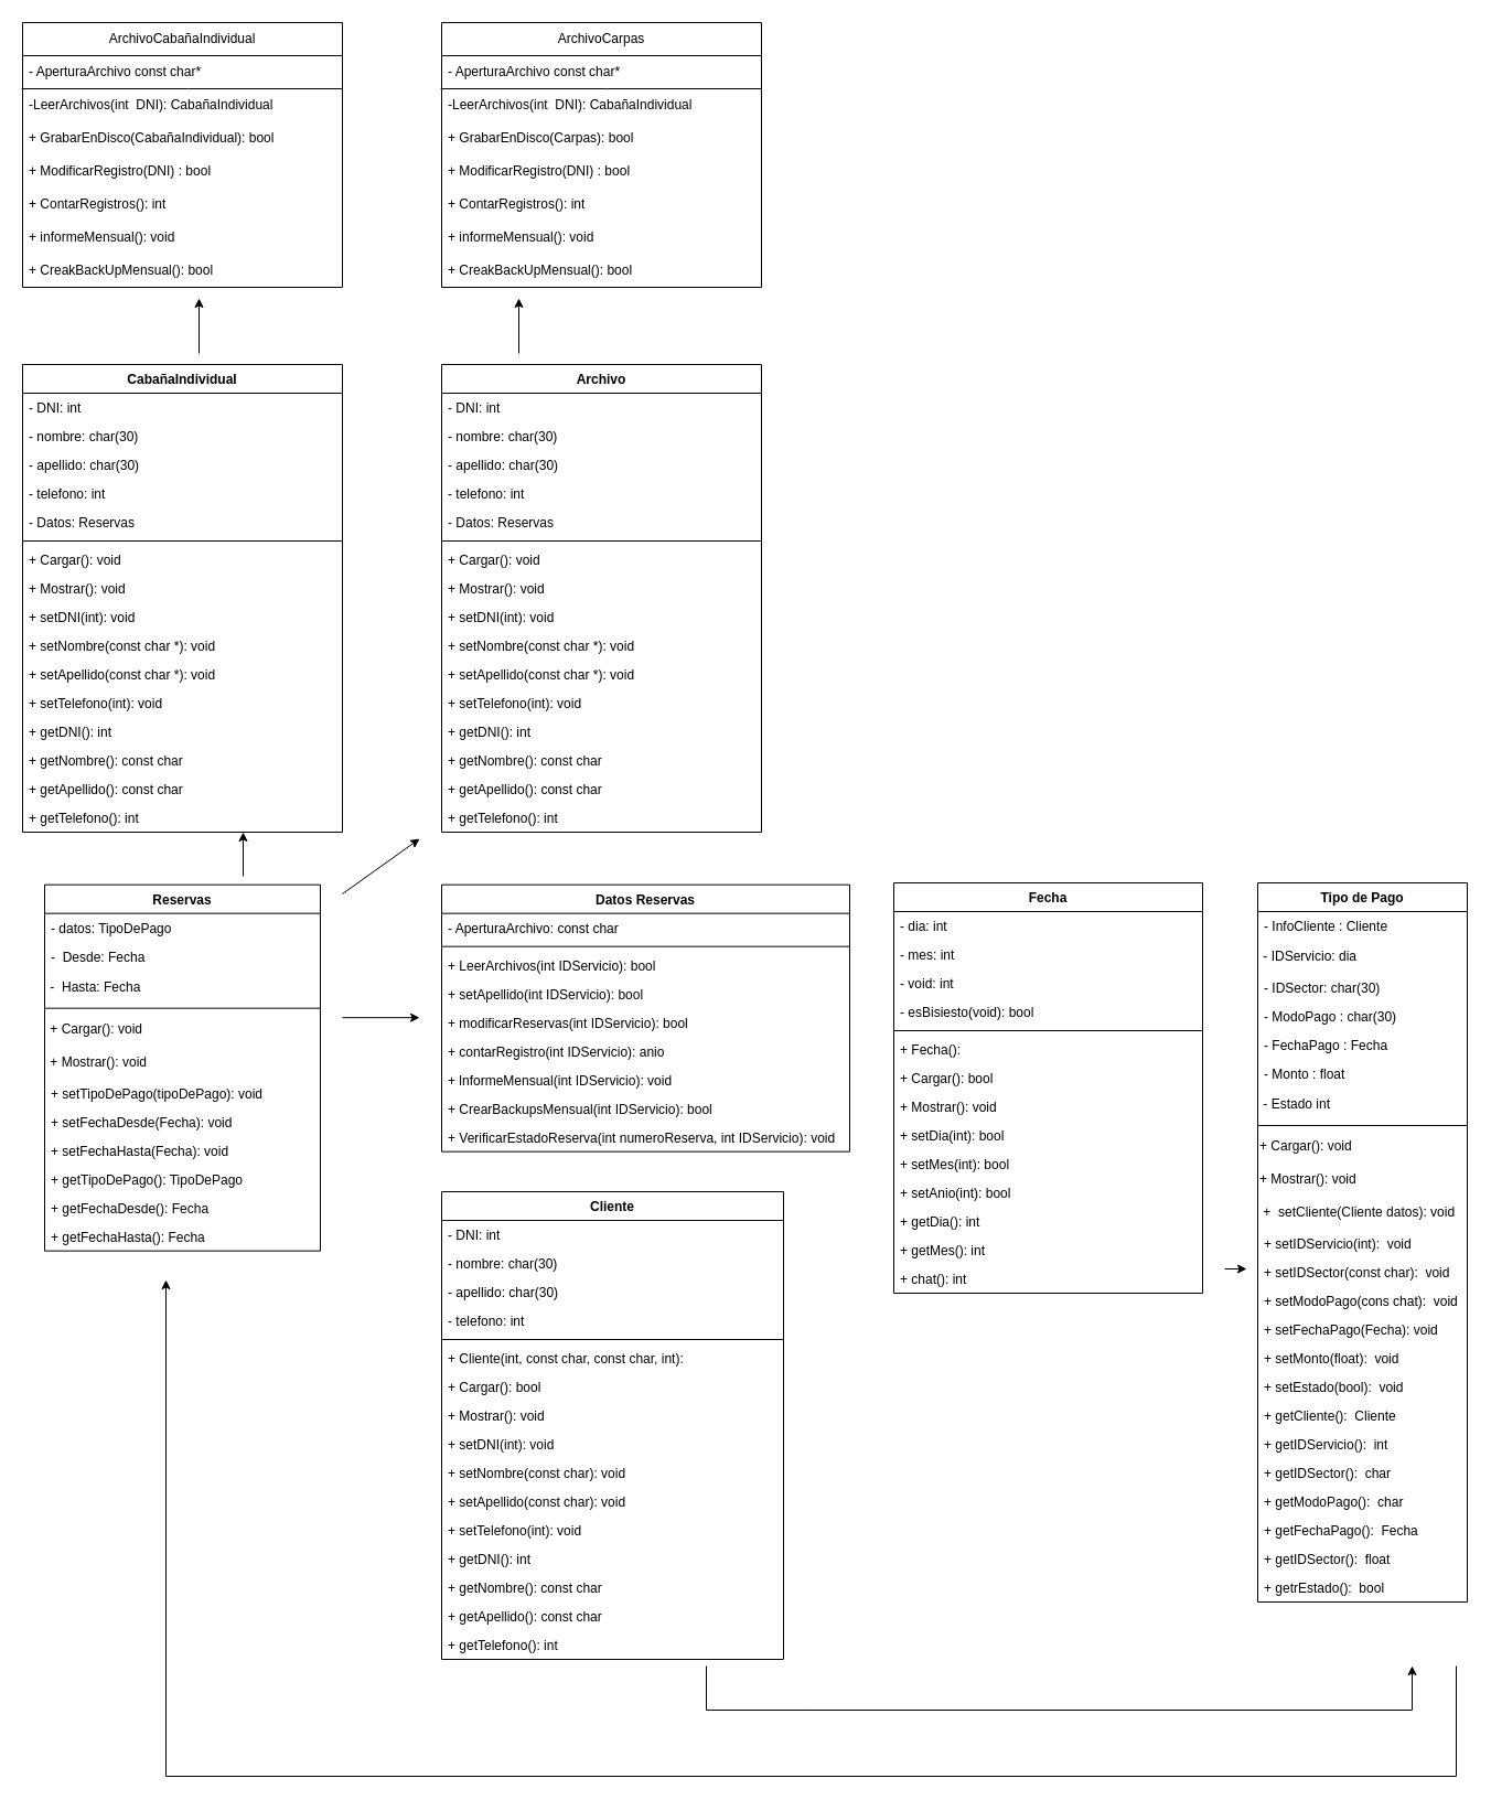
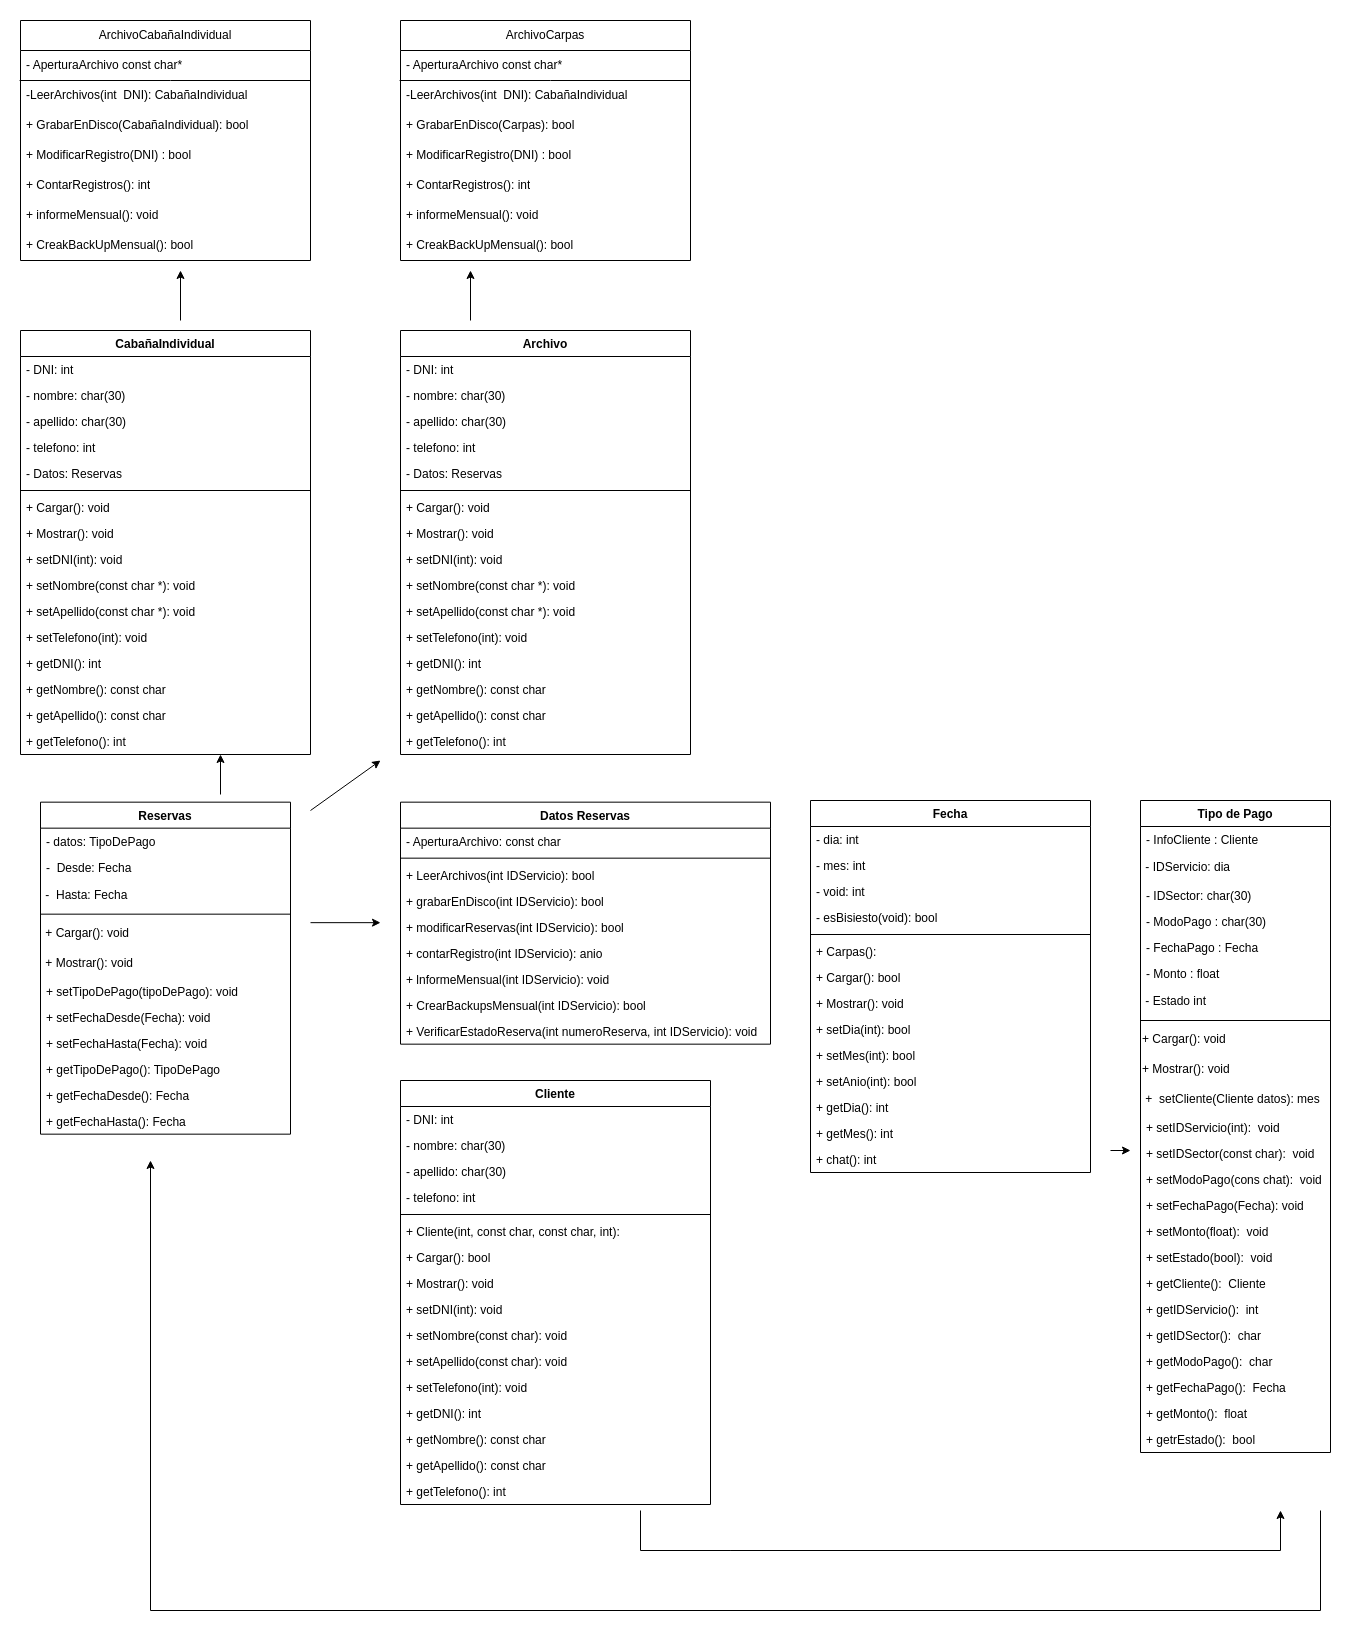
- <mxCell id="51" value="+ setApellido(int IDServicio): bool" style="text;strokeColor=none;fillColor=none;align=left;verticalAlign=top;spacingLeft=4;spacingRight=4;overflow=hidden;rotatable=0;points=[[0,0.5],[1,0.5]];portConstraint=eastwest;" parent="47" vertex="1"><mxGeometry y="86" width="370" height="26" as="geometry" /></mxCell>
+ <mxCell id="51" value="+ grabarEnDisco(int IDServicio): bool" style="text;strokeColor=none;fillColor=none;align=left;verticalAlign=top;spacingLeft=4;spacingRight=4;overflow=hidden;rotatable=0;points=[[0,0.5],[1,0.5]];portConstraint=eastwest;" parent="47" vertex="1"><mxGeometry y="86" width="370" height="26" as="geometry" /></mxCell>
- <mxCell id="38" value="+ Fecha(): " style="text;strokeColor=none;fillColor=none;align=left;verticalAlign=top;spacingLeft=4;spacingRight=4;overflow=hidden;rotatable=0;points=[[0,0.5],[1,0.5]];portConstraint=eastwest;" parent="32" vertex="1"><mxGeometry y="138" width="280" height="26" as="geometry" /></mxCell>
+ <mxCell id="38" value="+ Carpas(): " style="text;strokeColor=none;fillColor=none;align=left;verticalAlign=top;spacingLeft=4;spacingRight=4;overflow=hidden;rotatable=0;points=[[0,0.5],[1,0.5]];portConstraint=eastwest;" parent="32" vertex="1"><mxGeometry y="138" width="280" height="26" as="geometry" /></mxCell>
- <mxCell id="68" value="&amp;nbsp;+&amp;nbsp; setCliente(Cliente datos): void" style="text;strokeColor=none;align=left;fillColor=none;html=1;verticalAlign=middle;whiteSpace=wrap;rounded=0;" parent="57" vertex="1"><mxGeometry y="284" width="190" height="30" as="geometry" /></mxCell>
+ <mxCell id="68" value="&amp;nbsp;+&amp;nbsp; setCliente(Cliente datos): mes" style="text;strokeColor=none;align=left;fillColor=none;html=1;verticalAlign=middle;whiteSpace=wrap;rounded=0;" parent="57" vertex="1"><mxGeometry y="284" width="190" height="30" as="geometry" /></mxCell>
- <mxCell id="80" value="+ getIDSector():  float" style="text;strokeColor=none;fillColor=none;align=left;verticalAlign=top;spacingLeft=4;spacingRight=4;overflow=hidden;rotatable=0;points=[[0,0.5],[1,0.5]];portConstraint=eastwest;" parent="57" vertex="1"><mxGeometry y="600" width="190" height="26" as="geometry" /></mxCell>
+ <mxCell id="80" value="+ getMonto():  float" style="text;strokeColor=none;fillColor=none;align=left;verticalAlign=top;spacingLeft=4;spacingRight=4;overflow=hidden;rotatable=0;points=[[0,0.5],[1,0.5]];portConstraint=eastwest;" parent="57" vertex="1"><mxGeometry y="600" width="190" height="26" as="geometry" /></mxCell>
